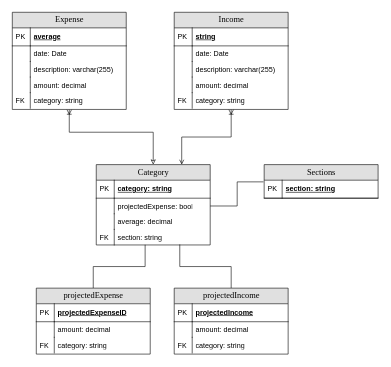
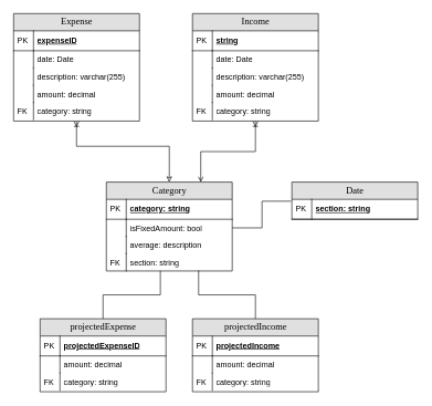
- <mxCell id="4" value="average" style="shape=partialRectangle;top=0;left=0;right=0;bottom=1;html=1;align=left;verticalAlign=middle;fillColor=none;spacingLeft=34;spacingRight=4;whiteSpace=wrap;overflow=hidden;rotatable=0;points=[[0,0.5],[1,0.5]];portConstraint=eastwest;dropTarget=0;fontStyle=5;" parent="3" vertex="1"><mxGeometry y="26" width="190" height="30" as="geometry" /></mxCell>
+ <mxCell id="4" value="expenseID" style="shape=partialRectangle;top=0;left=0;right=0;bottom=1;html=1;align=left;verticalAlign=middle;fillColor=none;spacingLeft=34;spacingRight=4;whiteSpace=wrap;overflow=hidden;rotatable=0;points=[[0,0.5],[1,0.5]];portConstraint=eastwest;dropTarget=0;fontStyle=5;" parent="3" vertex="1"><mxGeometry y="26" width="190" height="30" as="geometry" /></mxCell>
- <mxCell id="51" value="Sections" style="swimlane;html=1;fontStyle=0;childLayout=stackLayout;horizontal=1;startSize=26;fillColor=#e0e0e0;horizontalStack=0;resizeParent=1;resizeLast=0;collapsible=1;marginBottom=0;swimlaneFillColor=#ffffff;align=center;rounded=0;shadow=0;comic=0;labelBackgroundColor=none;strokeWidth=1;fontFamily=Verdana;fontSize=14" vertex="1" parent="1"><mxGeometry x="440" y="274" width="190" height="56" as="geometry" /></mxCell>
+ <mxCell id="51" value="Date" style="swimlane;html=1;fontStyle=0;childLayout=stackLayout;horizontal=1;startSize=26;fillColor=#e0e0e0;horizontalStack=0;resizeParent=1;resizeLast=0;collapsible=1;marginBottom=0;swimlaneFillColor=#ffffff;align=center;rounded=0;shadow=0;comic=0;labelBackgroundColor=none;strokeWidth=1;fontFamily=Verdana;fontSize=14" vertex="1" parent="1"><mxGeometry x="440" y="274" width="190" height="56" as="geometry" /></mxCell>
- <mxCell id="29" value="projectedExpense: bool" style="shape=partialRectangle;top=0;left=0;right=0;bottom=0;html=1;align=left;verticalAlign=top;fillColor=none;spacingLeft=34;spacingRight=4;whiteSpace=wrap;overflow=hidden;rotatable=0;points=[[0,0.5],[1,0.5]];portConstraint=eastwest;dropTarget=0;" vertex="1" parent="26"><mxGeometry y="56" width="190" height="26" as="geometry" /></mxCell>
+ <mxCell id="29" value="isFixedAmount: bool" style="shape=partialRectangle;top=0;left=0;right=0;bottom=0;html=1;align=left;verticalAlign=top;fillColor=none;spacingLeft=34;spacingRight=4;whiteSpace=wrap;overflow=hidden;rotatable=0;points=[[0,0.5],[1,0.5]];portConstraint=eastwest;dropTarget=0;" vertex="1" parent="26"><mxGeometry y="56" width="190" height="26" as="geometry" /></mxCell>
- <mxCell id="31" value="average: decimal" style="shape=partialRectangle;top=0;left=0;right=0;bottom=0;html=1;align=left;verticalAlign=top;fillColor=none;spacingLeft=34;spacingRight=4;whiteSpace=wrap;overflow=hidden;rotatable=0;points=[[0,0.5],[1,0.5]];portConstraint=eastwest;dropTarget=0;" vertex="1" parent="26"><mxGeometry y="82" width="190" height="26" as="geometry" /></mxCell>
+ <mxCell id="31" value="average: description" style="shape=partialRectangle;top=0;left=0;right=0;bottom=0;html=1;align=left;verticalAlign=top;fillColor=none;spacingLeft=34;spacingRight=4;whiteSpace=wrap;overflow=hidden;rotatable=0;points=[[0,0.5],[1,0.5]];portConstraint=eastwest;dropTarget=0;" vertex="1" parent="26"><mxGeometry y="82" width="190" height="26" as="geometry" /></mxCell>
